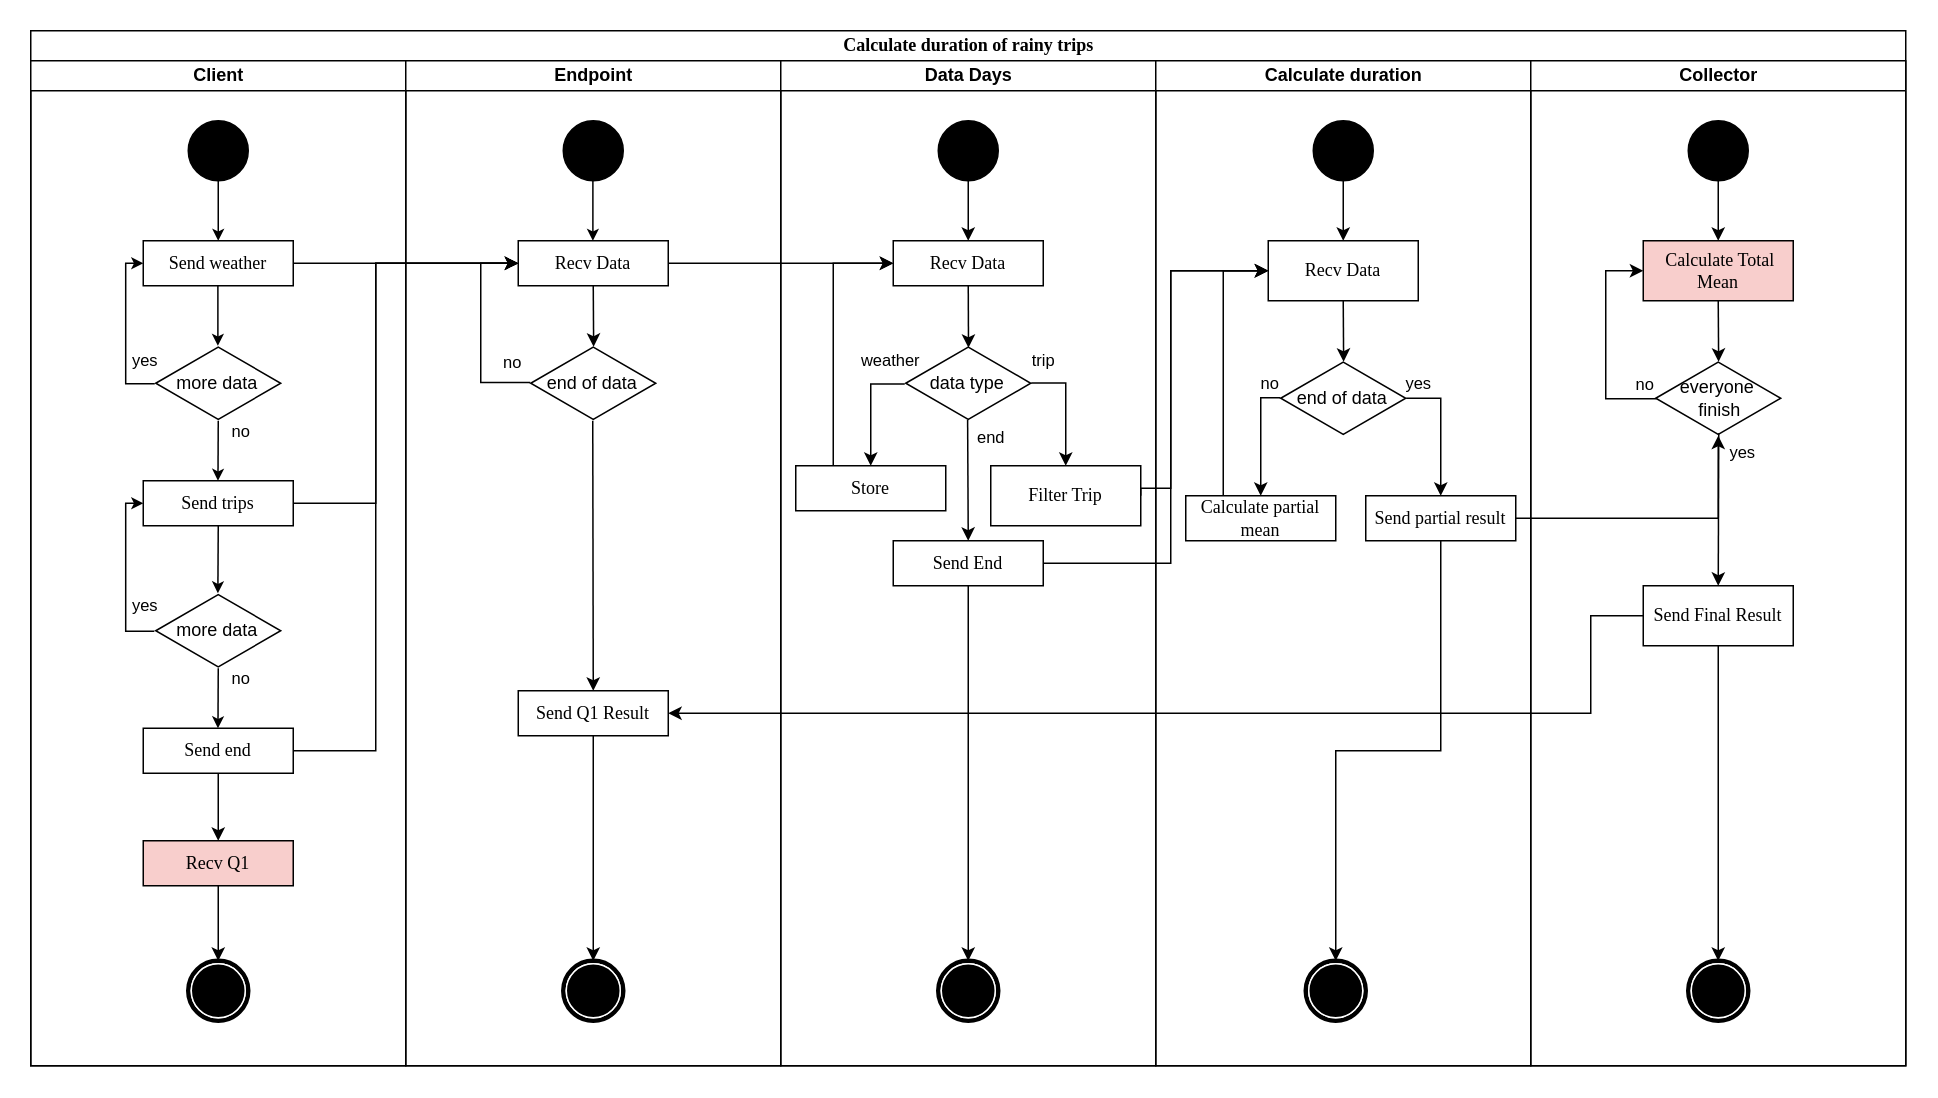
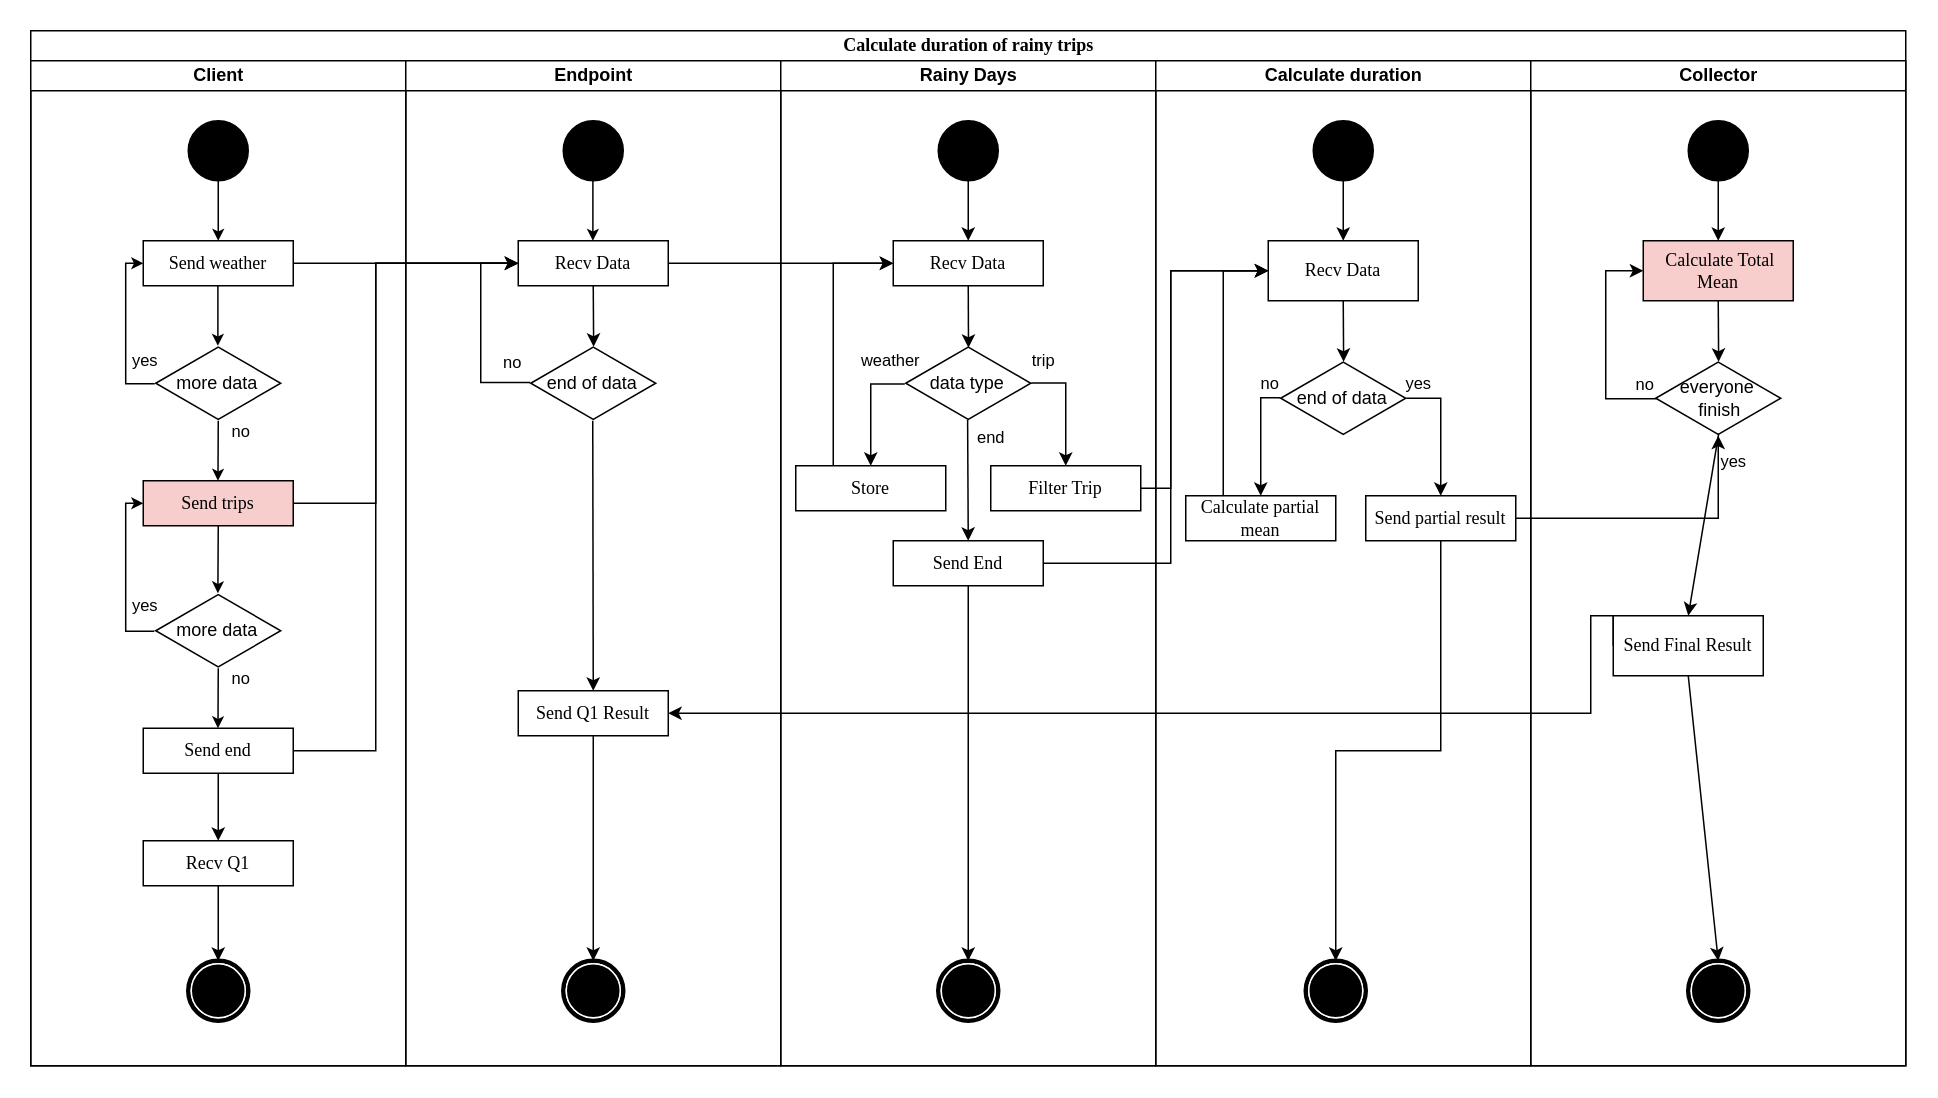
- <mxCell id="37" value="Data Days" style="swimlane;html=1;startSize=20;" parent="2" vertex="1"><mxGeometry x="500" y="20" width="250" height="670" as="geometry" /></mxCell>
+ <mxCell id="37" value="Rainy Days" style="swimlane;html=1;startSize=20;" parent="2" vertex="1"><mxGeometry x="500" y="20" width="250" height="670" as="geometry" /></mxCell>
- <mxCell id="43" value="Filter Trip" style="rounded=1;whiteSpace=wrap;html=1;shadow=0;comic=0;labelBackgroundColor=none;strokeWidth=1;fontFamily=Verdana;fontSize=12;align=center;arcSize=0;" parent="37" vertex="1"><mxGeometry x="140" y="270" width="100" height="40" as="geometry" /></mxCell>
+ <mxCell id="43" value="Filter Trip" style="rounded=1;whiteSpace=wrap;html=1;shadow=0;comic=0;labelBackgroundColor=none;strokeWidth=1;fontFamily=Verdana;fontSize=12;align=center;arcSize=0;" parent="37" vertex="1"><mxGeometry x="140" y="270" width="100" height="30" as="geometry" /></mxCell>
- <mxCell id="14" value="Send trips" style="rounded=1;whiteSpace=wrap;html=1;shadow=0;comic=0;labelBackgroundColor=none;strokeWidth=1;fontFamily=Verdana;fontSize=12;align=center;arcSize=0;" parent="3" vertex="1"><mxGeometry x="75" y="280" width="100" height="30" as="geometry" /></mxCell>
+ <mxCell id="14" value="Send trips" style="rounded=1;whiteSpace=wrap;html=1;shadow=0;comic=0;labelBackgroundColor=none;strokeWidth=1;fontFamily=Verdana;fontSize=12;align=center;arcSize=0;fillColor=#f8cecc;" parent="3" vertex="1"><mxGeometry x="75" y="280" width="100" height="30" as="geometry" /></mxCell>
- <mxCell id="79" value="Send Final Result" style="rounded=1;whiteSpace=wrap;html=1;shadow=0;comic=0;labelBackgroundColor=none;strokeWidth=1;fontFamily=Verdana;fontSize=12;align=center;arcSize=0;" parent="70" vertex="1"><mxGeometry x="75" y="350" width="100" height="40" as="geometry" /></mxCell>
+ <mxCell id="79" value="Send Final Result" style="rounded=1;whiteSpace=wrap;html=1;shadow=0;comic=0;labelBackgroundColor=none;strokeWidth=1;fontFamily=Verdana;fontSize=12;align=center;arcSize=0;" parent="70" vertex="1"><mxGeometry x="55" y="370" width="100" height="40" as="geometry" /></mxCell>
- <mxCell id="22" value="Recv Q1" style="rounded=1;whiteSpace=wrap;html=1;shadow=0;comic=0;labelBackgroundColor=none;strokeWidth=1;fontFamily=Verdana;fontSize=12;align=center;arcSize=0;fillColor=#f8cecc;" parent="3" vertex="1"><mxGeometry x="75" y="520" width="100" height="30" as="geometry" /></mxCell>
+ <mxCell id="22" value="Recv Q1" style="rounded=1;whiteSpace=wrap;html=1;shadow=0;comic=0;labelBackgroundColor=none;strokeWidth=1;fontFamily=Verdana;fontSize=12;align=center;arcSize=0;" parent="3" vertex="1"><mxGeometry x="75" y="520" width="100" height="30" as="geometry" /></mxCell>
